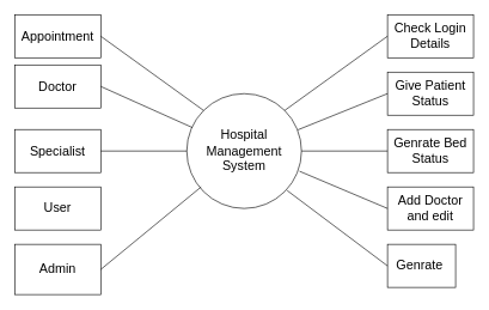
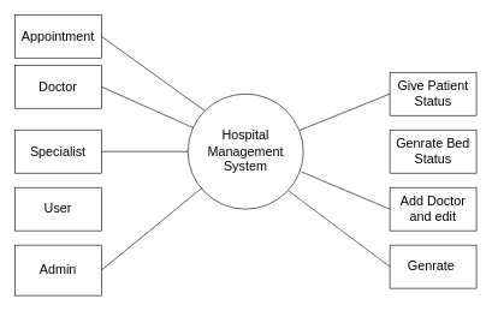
- <mxCell id="7" value="Check Login&lt;br&gt;Details" style="rounded=0;whiteSpace=wrap;html=1;fontSize=18;" vertex="1" parent="1"><mxGeometry x="540" y="20" width="120" height="60" as="geometry" /></mxCell>
- <mxCell id="21" value="" style="endArrow=none;html=1;rounded=0;fontSize=18;exitX=1;exitY=0;exitDx=0;exitDy=0;entryX=0;entryY=0.5;entryDx=0;entryDy=0;" edge="1" parent="1" source="2" target="7"><mxGeometry width="50" height="50" relative="1" as="geometry"><mxPoint x="420" y="150" as="sourcePoint" /><mxPoint x="470" y="100" as="targetPoint" /></mxGeometry></mxCell>
- <mxCell id="19" value="" style="endArrow=none;html=1;rounded=0;fontSize=18;exitX=1;exitY=0.5;exitDx=0;exitDy=0;entryX=0;entryY=0.5;entryDx=0;entryDy=0;" edge="1" parent="1" source="2" target="9"><mxGeometry width="50" height="50" relative="1" as="geometry"><mxPoint x="380" y="190" as="sourcePoint" /><mxPoint x="430" y="140" as="targetPoint" /></mxGeometry></mxCell>
- <mxCell id="12" value="Genrate&amp;nbsp;" style="rounded=0;whiteSpace=wrap;html=1;fontSize=18;" vertex="1" parent="1"><mxGeometry x="540" y="340" width="95" height="60" as="geometry" /></mxCell>
+ <mxCell id="12" value="Genrate&amp;nbsp;" style="rounded=0;whiteSpace=wrap;html=1;fontSize=18;" vertex="1" parent="1"><mxGeometry x="540" y="340" width="120" height="60" as="geometry" /></mxCell>
